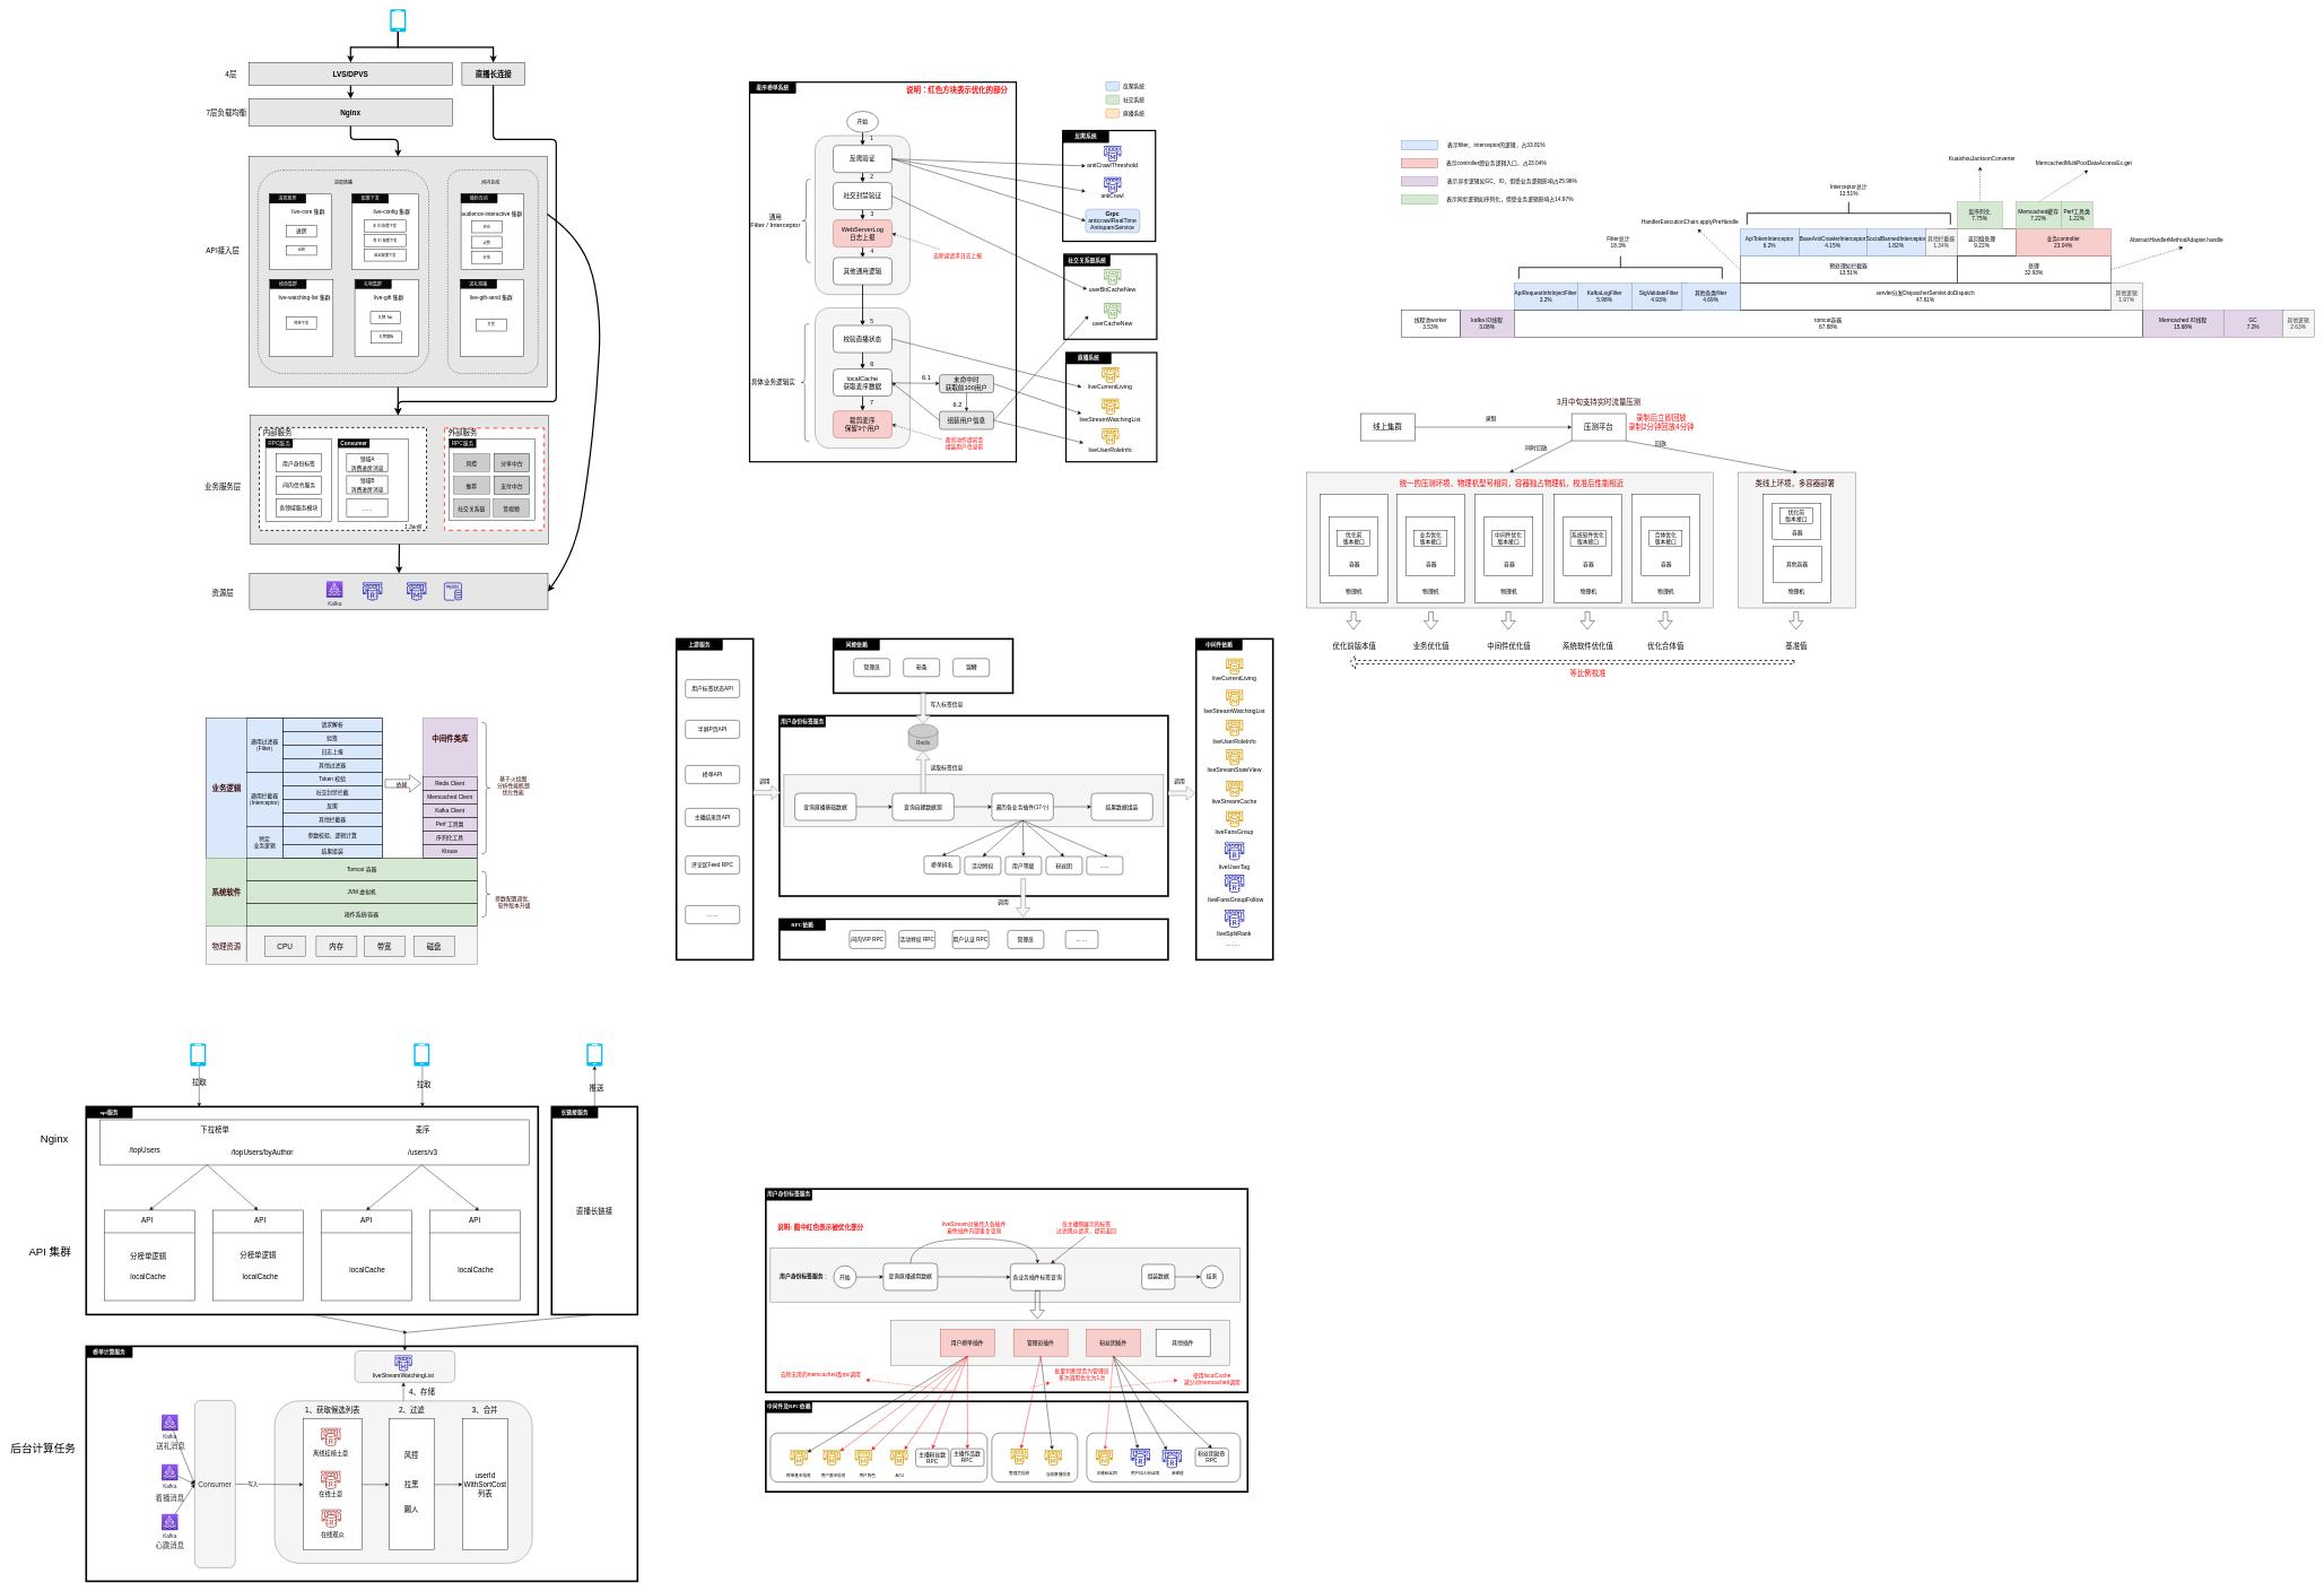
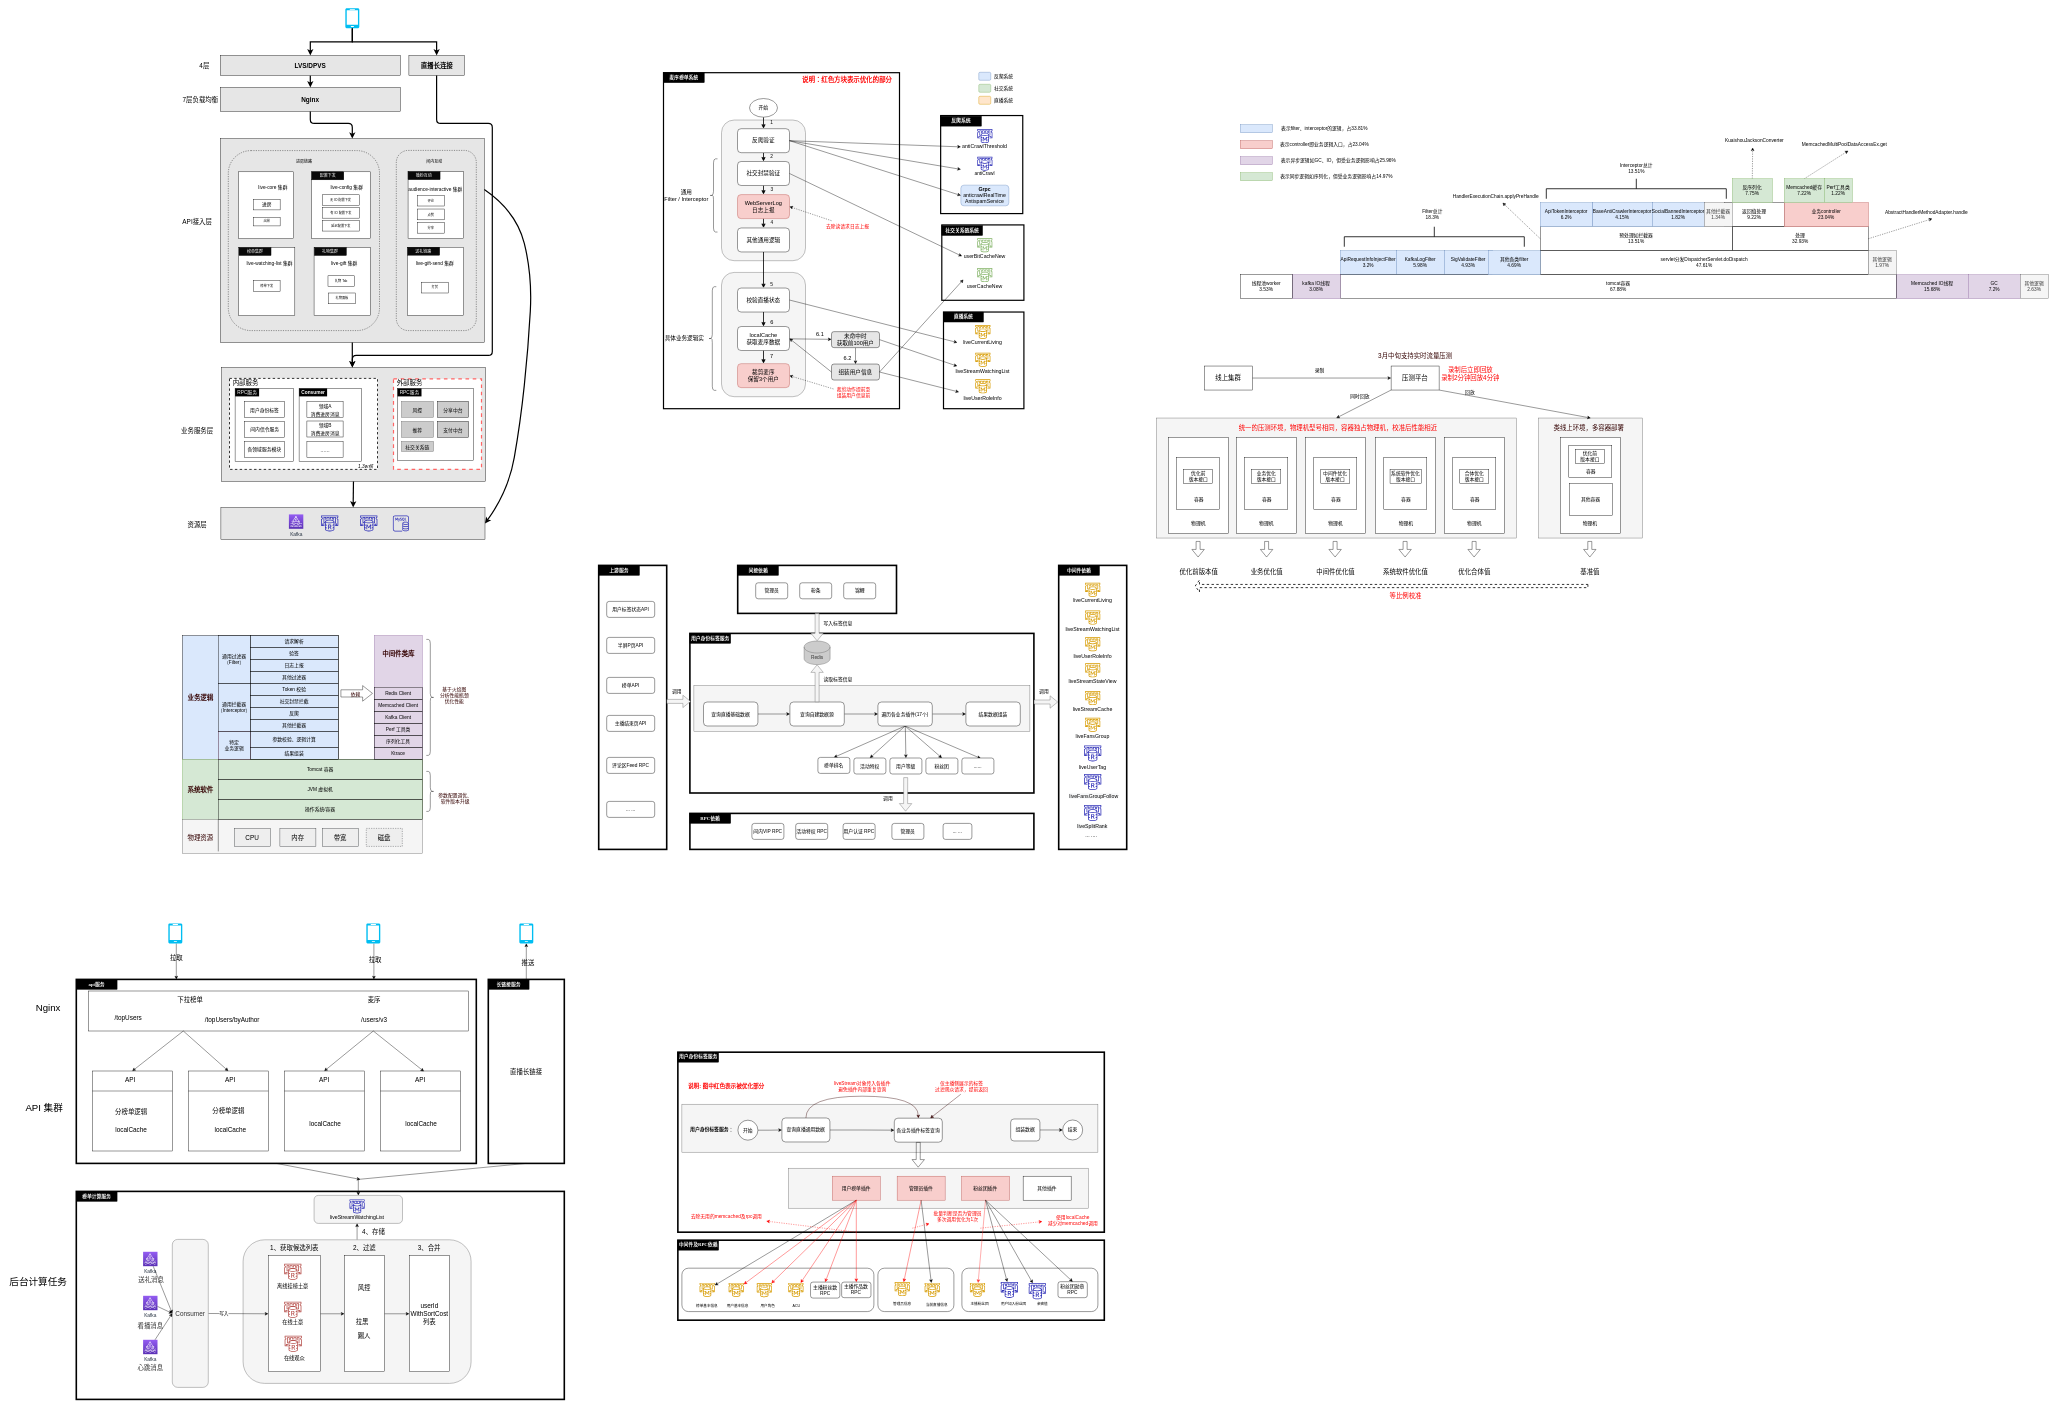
- <mxCell id="46" value="进房服务" style="rounded=0;whiteSpace=wrap;html=1;fontSize=10;fillColor=#080808;fontColor=#ffffff;" parent="1" vertex="1"><mxGeometry x="596" y="429.05" width="80" height="20" as="geometry" /></mxCell>
- <mxCell id="38" value="&lt;font color=&quot;#000000&quot;&gt;&lt;span style=&quot;font-size: 12px&quot;&gt;社交关系链&lt;/span&gt;&lt;/font&gt;" style="rounded=0;whiteSpace=wrap;html=1;strokeWidth=1;fillColor=#CCCCCC;fontSize=16;strokeColor=#666666;fontColor=#333333;" parent="1" vertex="1"><mxGeometry x="1003" y="1103" width="80" height="40" as="geometry" /></mxCell>
+ <mxCell id="38" value="&lt;font color=&quot;#000000&quot;&gt;&lt;span style=&quot;font-size: 12px&quot;&gt;社交关系链&lt;/span&gt;&lt;/font&gt;" style="rounded=0;whiteSpace=wrap;html=1;strokeWidth=1;fillColor=#CCCCCC;fontSize=16;strokeColor=#666666;fontColor=#333333;" parent="1" vertex="1"><mxGeometry x="1003" y="1103" width="80" height="25" as="geometry" /></mxCell>
- <mxCell id="82" value="&lt;font color=&quot;#000000&quot;&gt;&lt;span style=&quot;font-size: 12px&quot;&gt;音视频&lt;/span&gt;&lt;/font&gt;" style="rounded=0;whiteSpace=wrap;html=1;strokeWidth=1;fillColor=#CCCCCC;fontSize=16;strokeColor=#666666;fontColor=#333333;" parent="1" vertex="1"><mxGeometry x="1090.5" y="1103" width="80" height="40" as="geometry" /></mxCell>
- <mxCell id="90" value="磁盘" style="rounded=0;whiteSpace=wrap;html=1;fontSize=16;fillColor=#eeeeee;strokeColor=#36393d;" parent="1" vertex="1"><mxGeometry x="915" y="2070.5" width="90" height="45" as="geometry" /></mxCell>
+ <mxCell id="90" value="磁盘" style="rounded=0;whiteSpace=wrap;html=1;fontSize=16;fillColor=#eeeeee;strokeColor=#36393d;dashed=1;" parent="1" vertex="1"><mxGeometry x="915" y="2070.5" width="90" height="45" as="geometry" /></mxCell>
- <mxCell id="176" value="拉黑" style="text;html=1;strokeColor=none;fillColor=none;align=center;verticalAlign=middle;whiteSpace=wrap;rounded=0;fontSize=16;" parent="1" vertex="1"><mxGeometry x="890.22" y="3273.98" width="40" height="20" as="geometry" /></mxCell>
+ <mxCell id="176" value="拉黑" style="text;html=1;strokeColor=none;fillColor=none;align=center;verticalAlign=middle;whiteSpace=wrap;rounded=0;fontSize=16;" parent="1" vertex="1"><mxGeometry x="885.22" y="3293.98" width="40" height="20" as="geometry" /></mxCell>
